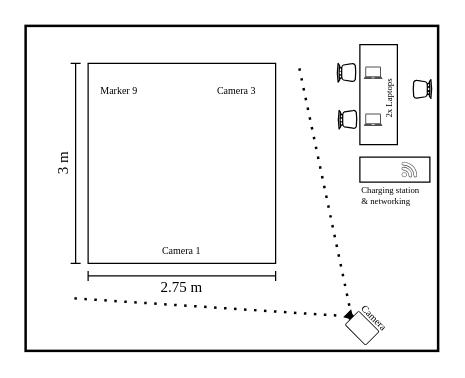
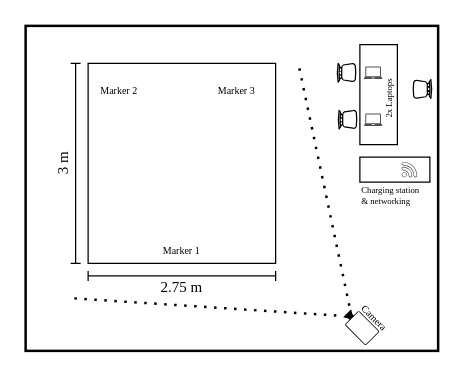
- <mxCell id="6" value="&lt;font style=&quot;font-size: 8px;&quot; face=&quot;Times New Roman&quot;&gt;Marker 9&lt;/font&gt;" style="text;html=1;align=center;verticalAlign=middle;whiteSpace=wrap;rounded=0;" vertex="1" parent="1"><mxGeometry x="65" y="55.5" width="60" height="30" as="geometry" /></mxCell>
+ <mxCell id="6" value="&lt;font style=&quot;font-size: 8px;&quot; face=&quot;Times New Roman&quot;&gt;Marker 2&lt;/font&gt;" style="text;html=1;align=center;verticalAlign=middle;whiteSpace=wrap;rounded=0;" vertex="1" parent="1"><mxGeometry x="65" y="55.5" width="60" height="30" as="geometry" /></mxCell>
- <mxCell id="15" value="&lt;font style=&quot;font-size: 8px;&quot; face=&quot;Times New Roman&quot;&gt;Camera 3&lt;/font&gt;" style="text;html=1;align=center;verticalAlign=middle;whiteSpace=wrap;rounded=0;" vertex="1" parent="1"><mxGeometry x="159" y="55.5" width="60" height="30" as="geometry" /></mxCell>
+ <mxCell id="15" value="&lt;font style=&quot;font-size: 8px;&quot; face=&quot;Times New Roman&quot;&gt;Marker 3&lt;/font&gt;" style="text;html=1;align=center;verticalAlign=middle;whiteSpace=wrap;rounded=0;" vertex="1" parent="1"><mxGeometry x="159" y="55.5" width="60" height="30" as="geometry" /></mxCell>
- <mxCell id="17" value="&lt;font style=&quot;font-size: 8px;&quot; face=&quot;Times New Roman&quot;&gt;Camera 1&lt;/font&gt;" style="text;html=1;align=center;verticalAlign=middle;whiteSpace=wrap;rounded=0;" vertex="1" parent="1"><mxGeometry x="115" y="184" width="60" height="30" as="geometry" /></mxCell>
+ <mxCell id="17" value="&lt;font style=&quot;font-size: 8px;&quot; face=&quot;Times New Roman&quot;&gt;Marker 1&lt;/font&gt;" style="text;html=1;align=center;verticalAlign=middle;whiteSpace=wrap;rounded=0;" vertex="1" parent="1"><mxGeometry x="115" y="184" width="60" height="30" as="geometry" /></mxCell>
